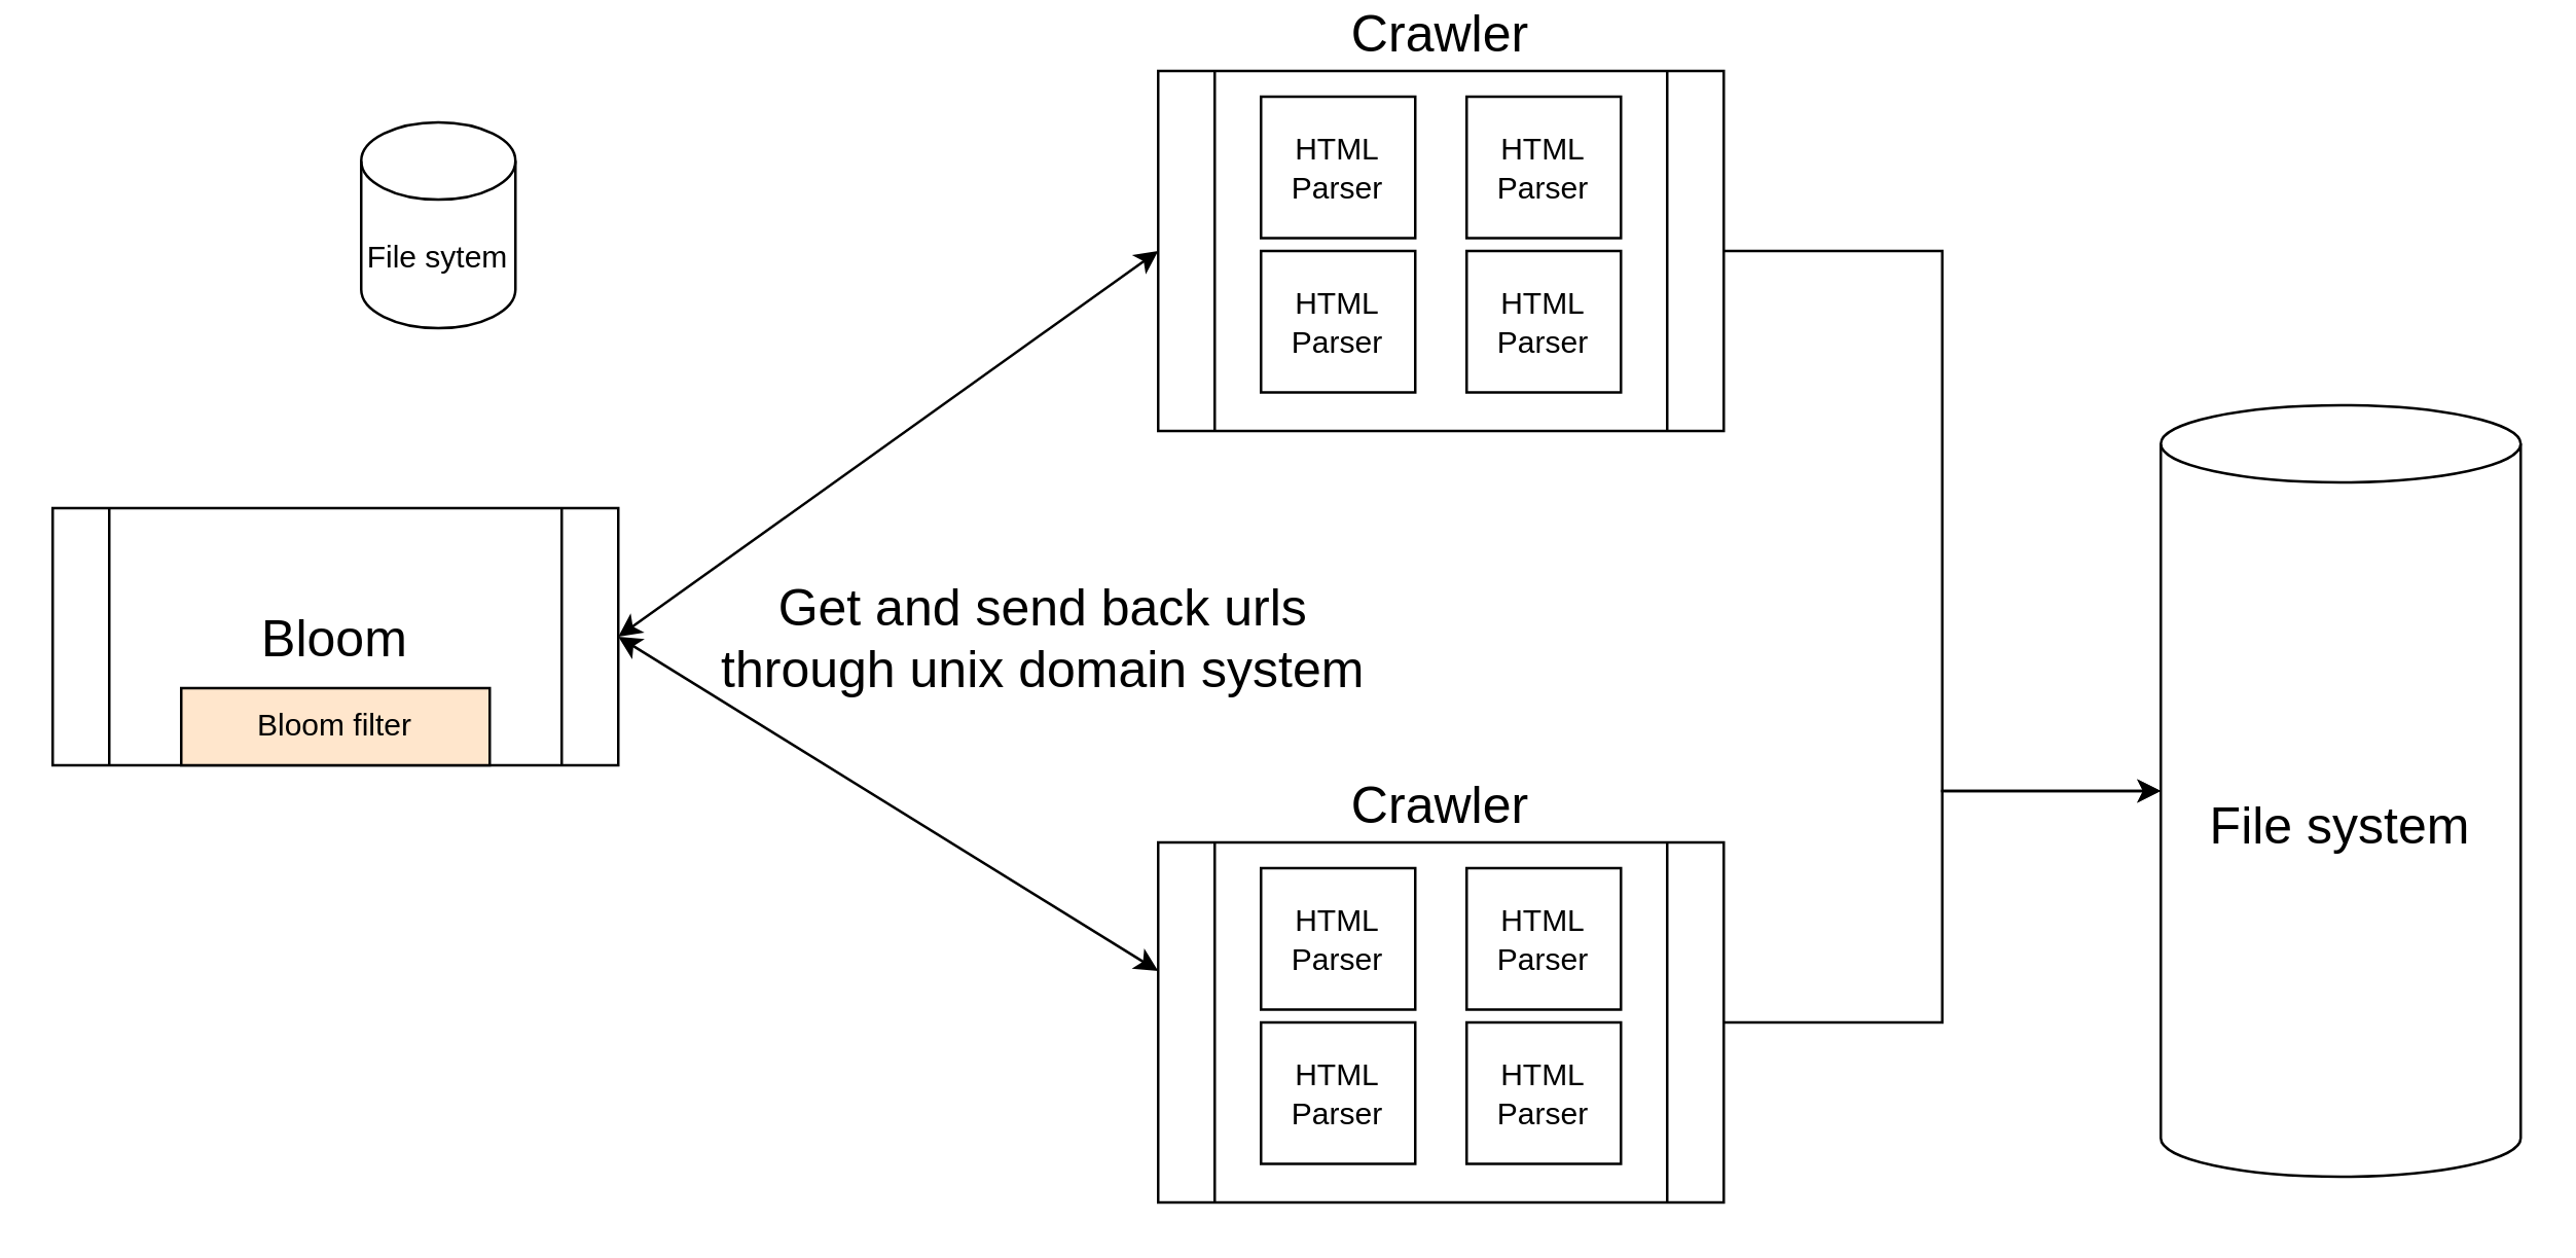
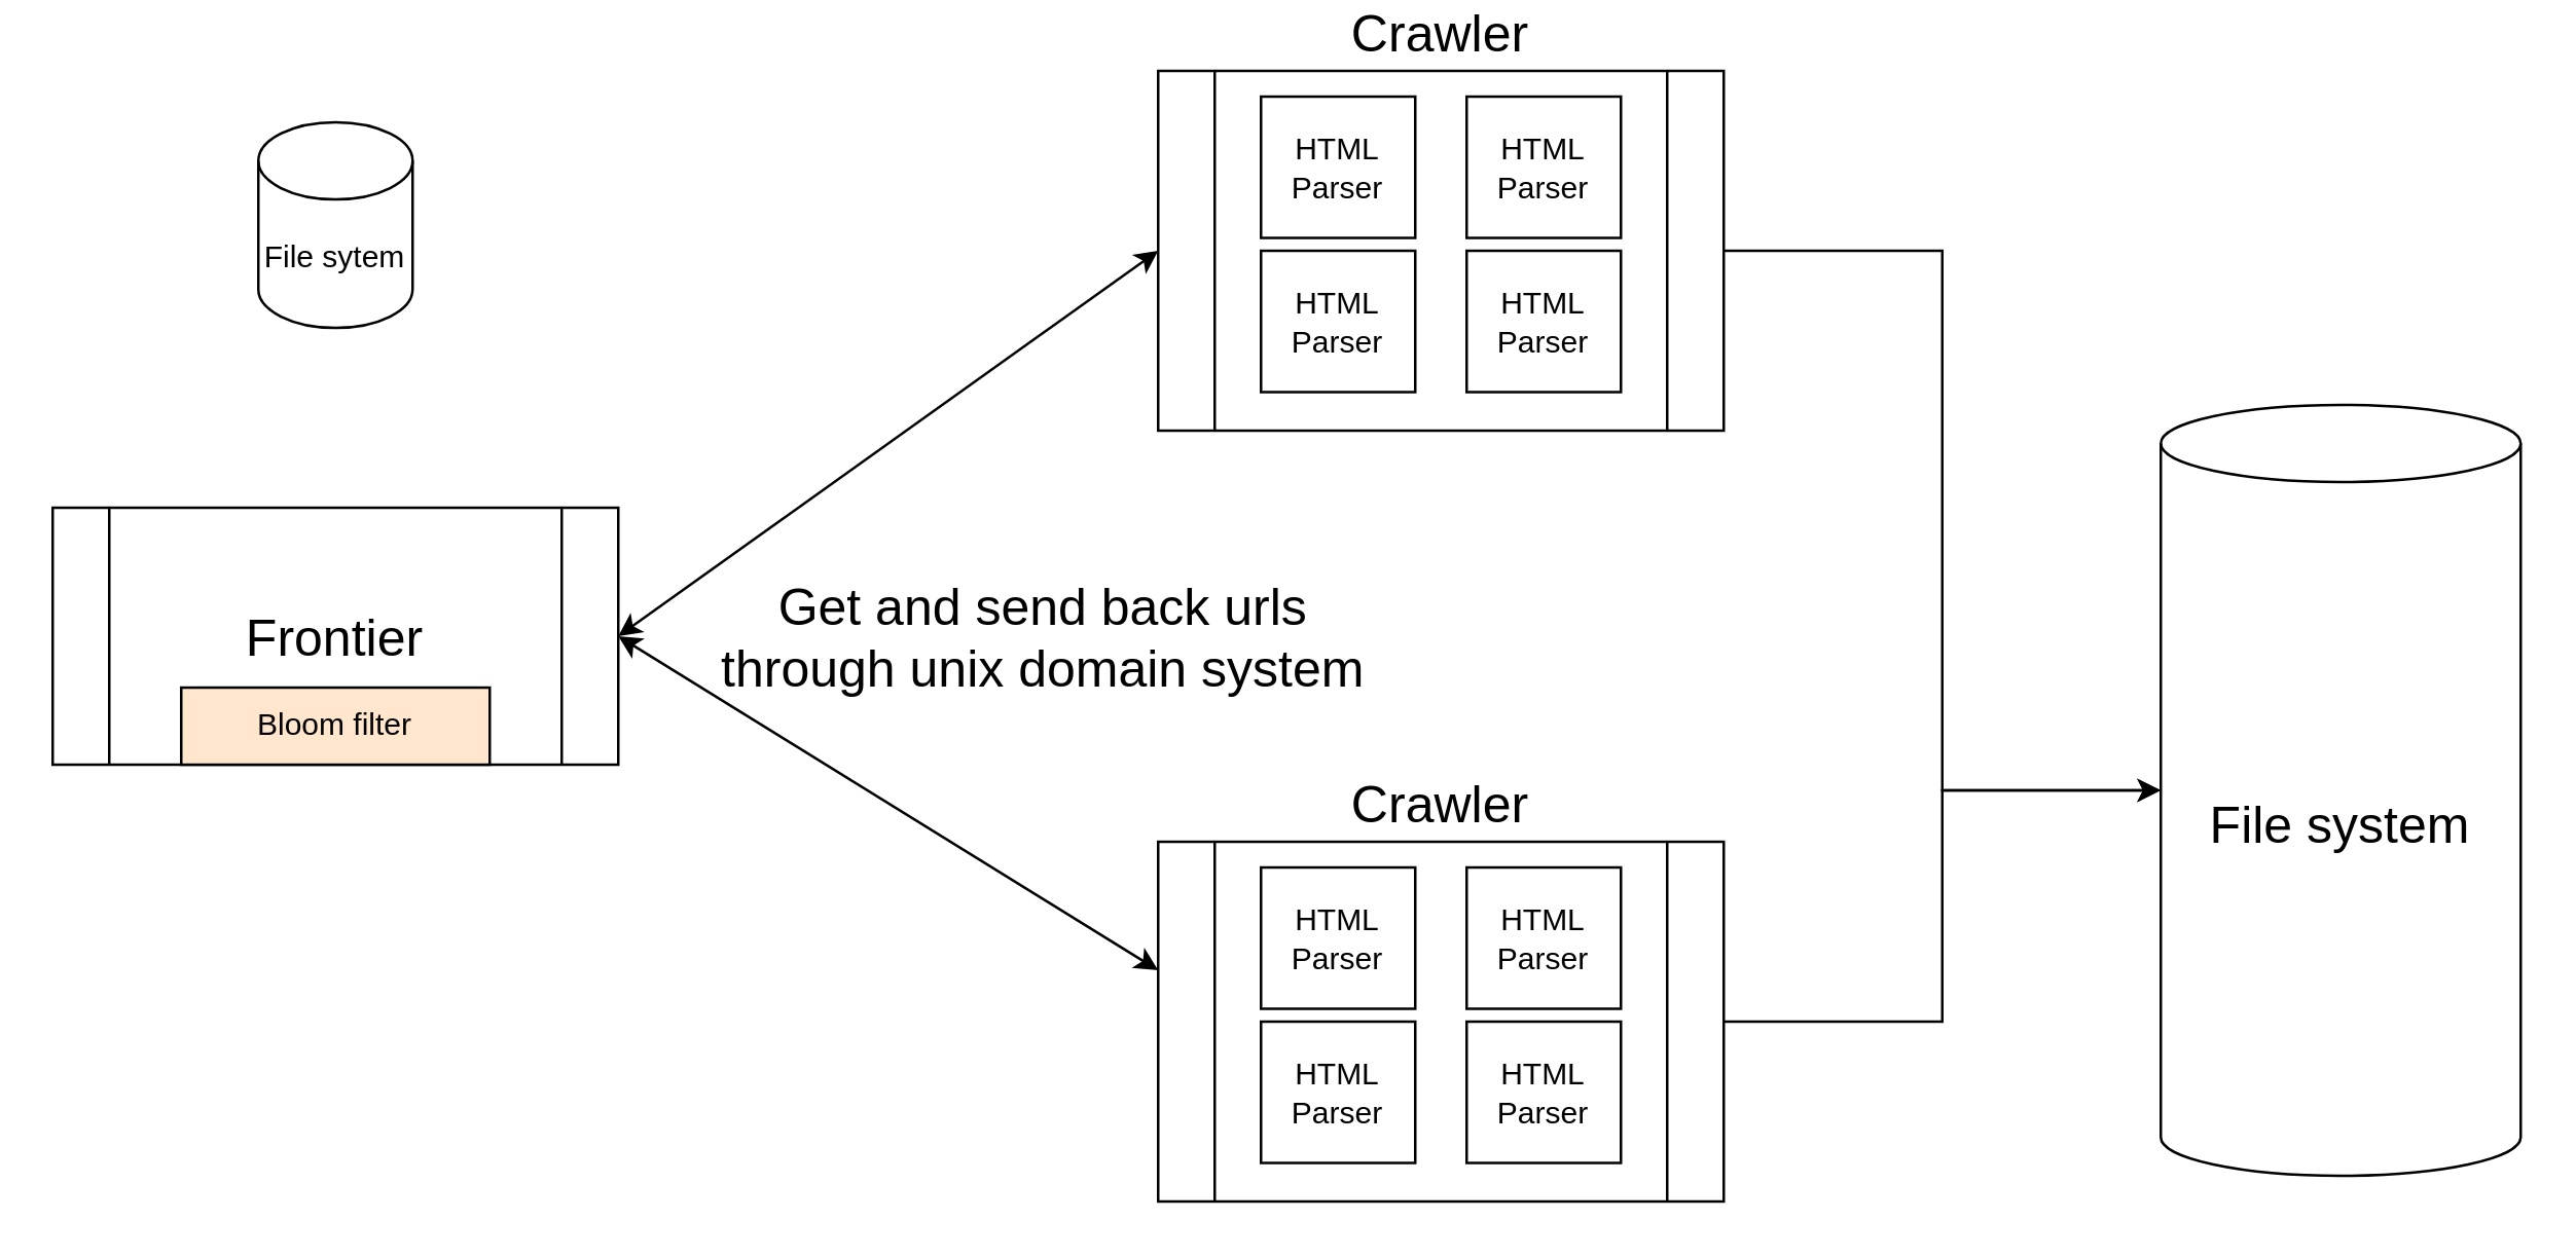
- <mxCell id="3" value="File sytem" style="shape=cylinder3;whiteSpace=wrap;html=1;boundedLbl=1;backgroundOutline=1;size=15;" vertex="1" parent="1"><mxGeometry x="140" y="40" width="60" height="80" as="geometry" /></mxCell>
+ <mxCell id="3" value="File sytem" style="shape=cylinder3;whiteSpace=wrap;html=1;boundedLbl=1;backgroundOutline=1;size=15;" vertex="1" parent="1"><mxGeometry x="100" y="40" width="60" height="80" as="geometry" /></mxCell>
- <mxCell id="2" value="&lt;font style=&quot;font-size: 20px;&quot;&gt;Bloom&lt;/font&gt;" style="shape=process;whiteSpace=wrap;html=1;backgroundOutline=1;" vertex="1" parent="1"><mxGeometry x="20" y="190" width="220" height="100" as="geometry" /></mxCell>
+ <mxCell id="2" value="&lt;font style=&quot;font-size: 20px;&quot;&gt;Frontier&lt;/font&gt;" style="shape=process;whiteSpace=wrap;html=1;backgroundOutline=1;" vertex="1" parent="1"><mxGeometry x="20" y="190" width="220" height="100" as="geometry" /></mxCell>
